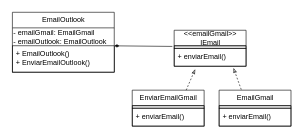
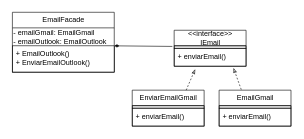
- <mxCell id="2" value="EmailOutlook" style="swimlane;fontStyle=0;childLayout=stackLayout;horizontal=1;startSize=26;fillColor=none;horizontalStack=0;resizeParent=1;resizeParentMax=0;resizeLast=0;collapsible=1;marginBottom=0;html=1;" vertex="1" parent="1"><mxGeometry x="20" y="20" width="170" height="100" as="geometry" /></mxCell>
+ <mxCell id="2" value="EmailFacade" style="swimlane;fontStyle=0;childLayout=stackLayout;horizontal=1;startSize=26;fillColor=none;horizontalStack=0;resizeParent=1;resizeParentMax=0;resizeLast=0;collapsible=1;marginBottom=0;html=1;" vertex="1" parent="1"><mxGeometry x="20" y="20" width="170" height="100" as="geometry" /></mxCell>
- <mxCell id="5" value="&amp;lt;&amp;lt;emailGmail&amp;gt;&amp;gt;&lt;br&gt;IEmail" style="swimlane;fontStyle=0;childLayout=stackLayout;horizontal=1;startSize=26;fillColor=none;horizontalStack=0;resizeParent=1;resizeParentMax=0;resizeLast=0;collapsible=1;marginBottom=0;html=1;" vertex="1" parent="1"><mxGeometry x="290" y="50" width="120" height="60" as="geometry" /></mxCell>
+ <mxCell id="5" value="&amp;lt;&amp;lt;interface&amp;gt;&amp;gt;&lt;br&gt;IEmail" style="swimlane;fontStyle=0;childLayout=stackLayout;horizontal=1;startSize=26;fillColor=none;horizontalStack=0;resizeParent=1;resizeParentMax=0;resizeLast=0;collapsible=1;marginBottom=0;html=1;" vertex="1" parent="1"><mxGeometry x="290" y="50" width="120" height="60" as="geometry" /></mxCell>
